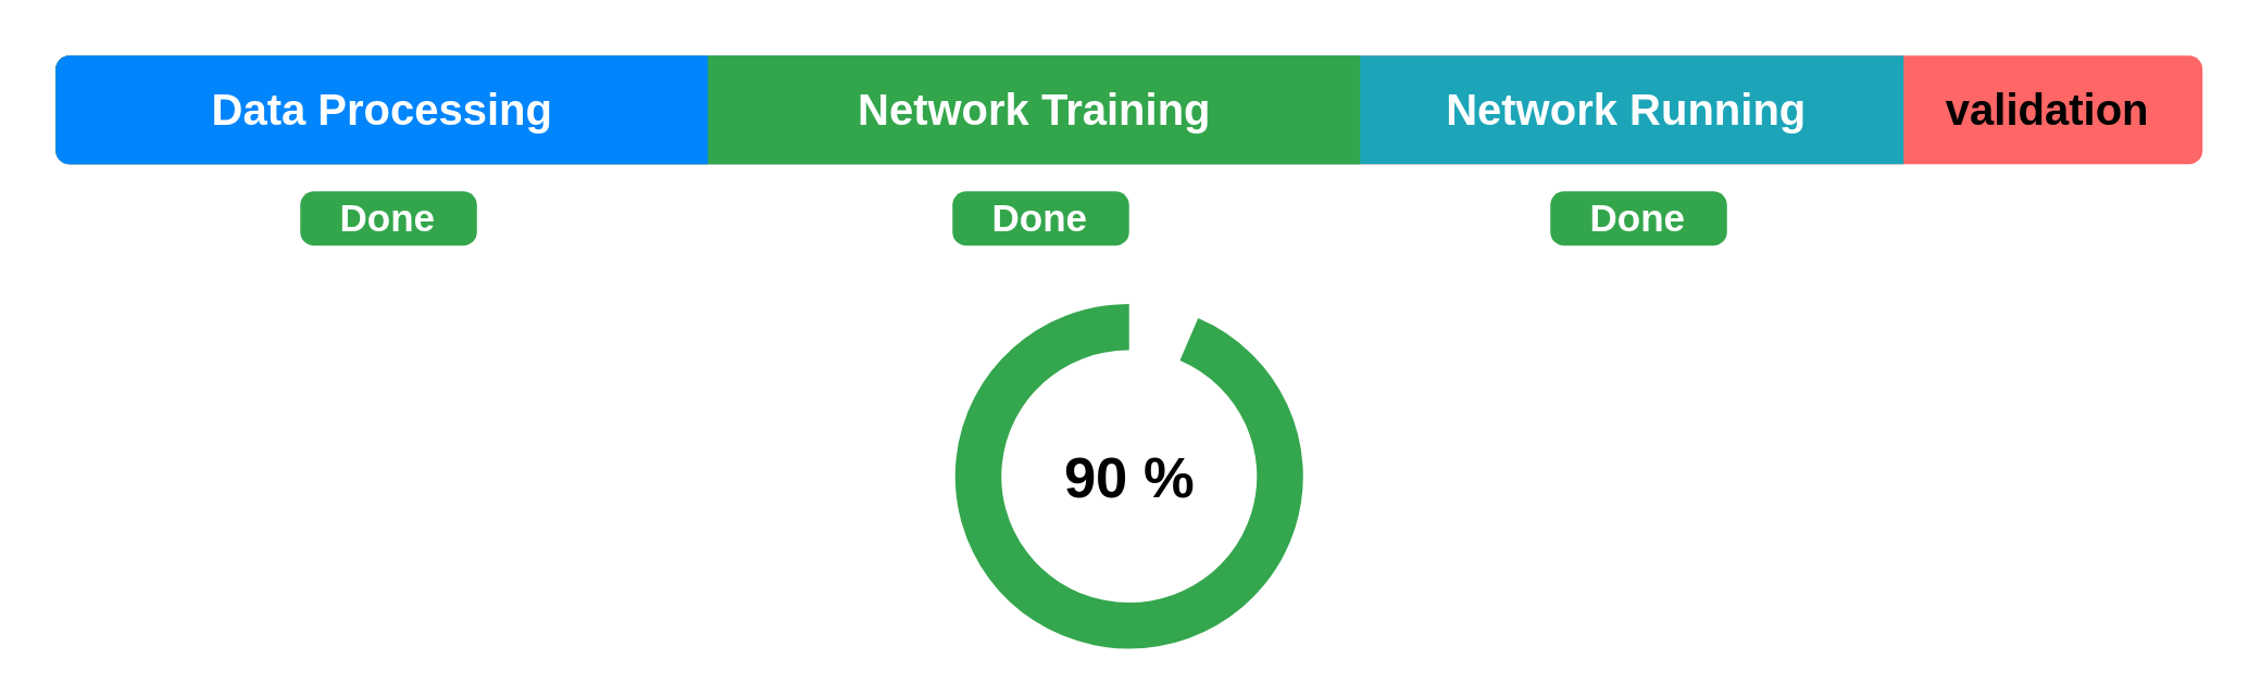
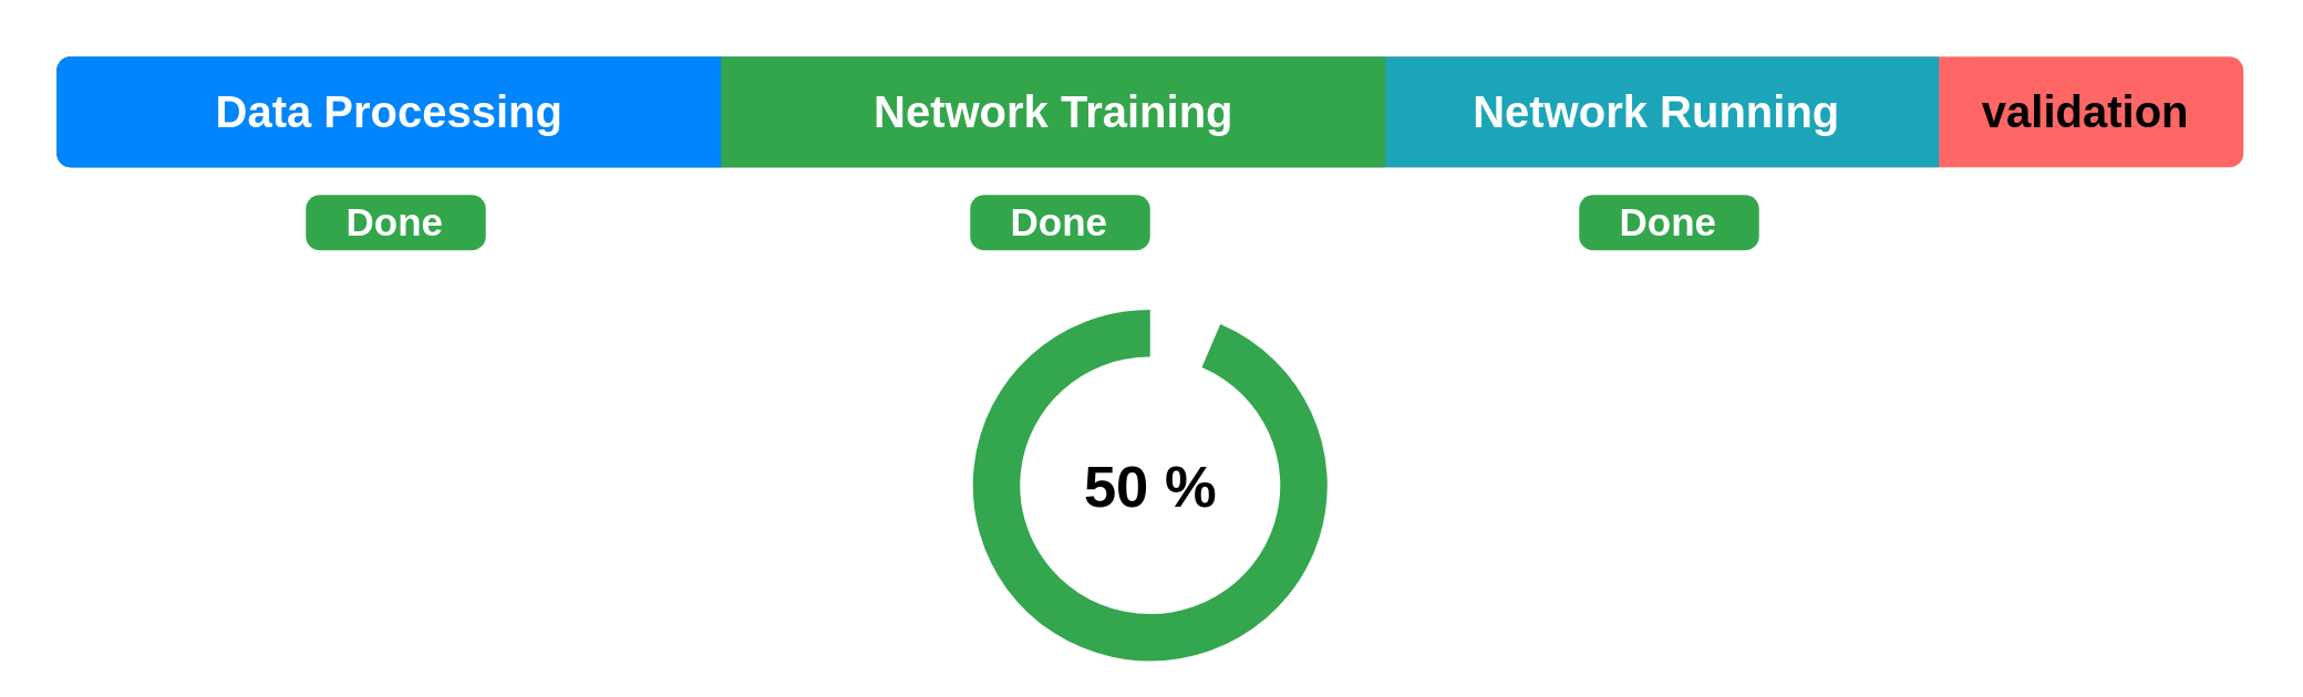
- <mxCell id="6" value="&lt;b&gt;&lt;font style=&quot;font-size: 21px;&quot;&gt;90 %&lt;/font&gt;&lt;/b&gt;" style="html=1;shadow=0;shape=mxgraph.basic.arc;startAngle=0.065;endAngle=1;strokeWidth=17;strokeColor=#34A64D;" vertex="1" parent="1"><mxGeometry x="359.5" y="120" width="111" height="110" as="geometry" /></mxCell>
+ <mxCell id="6" value="&lt;b&gt;&lt;font style=&quot;font-size: 21px;&quot;&gt;50 %&lt;/font&gt;&lt;/b&gt;" style="html=1;shadow=0;shape=mxgraph.basic.arc;startAngle=0.065;endAngle=1;strokeWidth=17;strokeColor=#34A64D;" vertex="1" parent="1"><mxGeometry x="359.5" y="120" width="111" height="110" as="geometry" /></mxCell>
